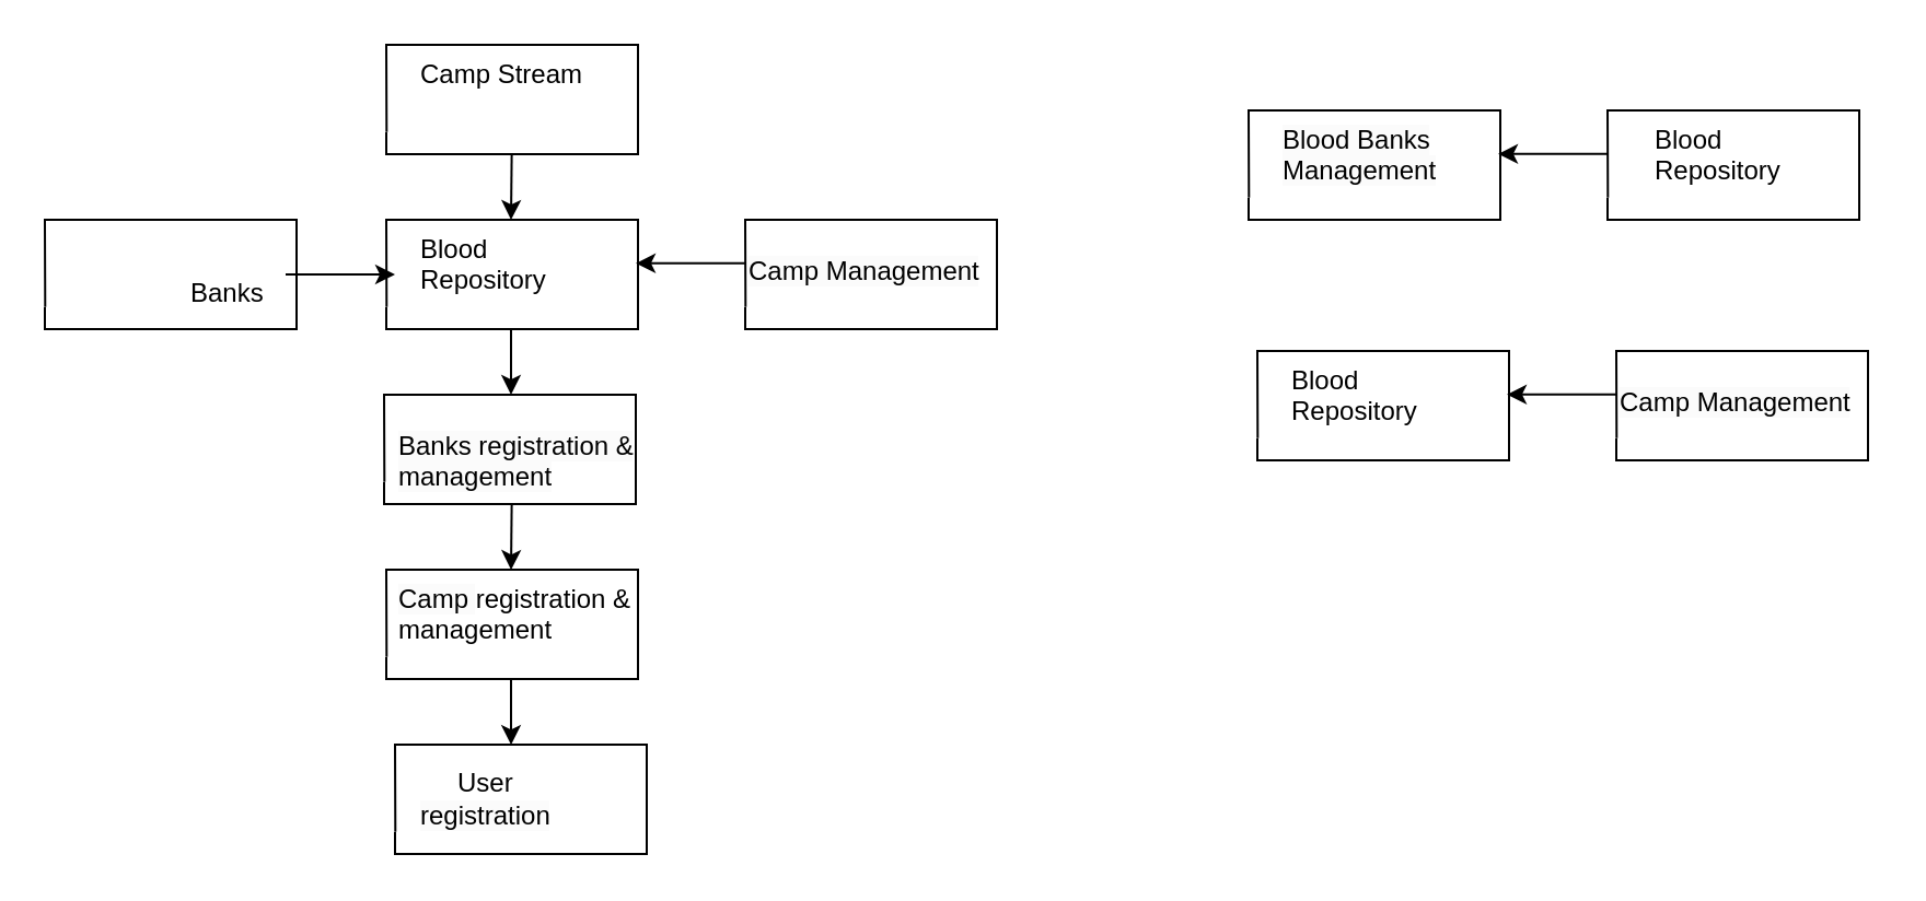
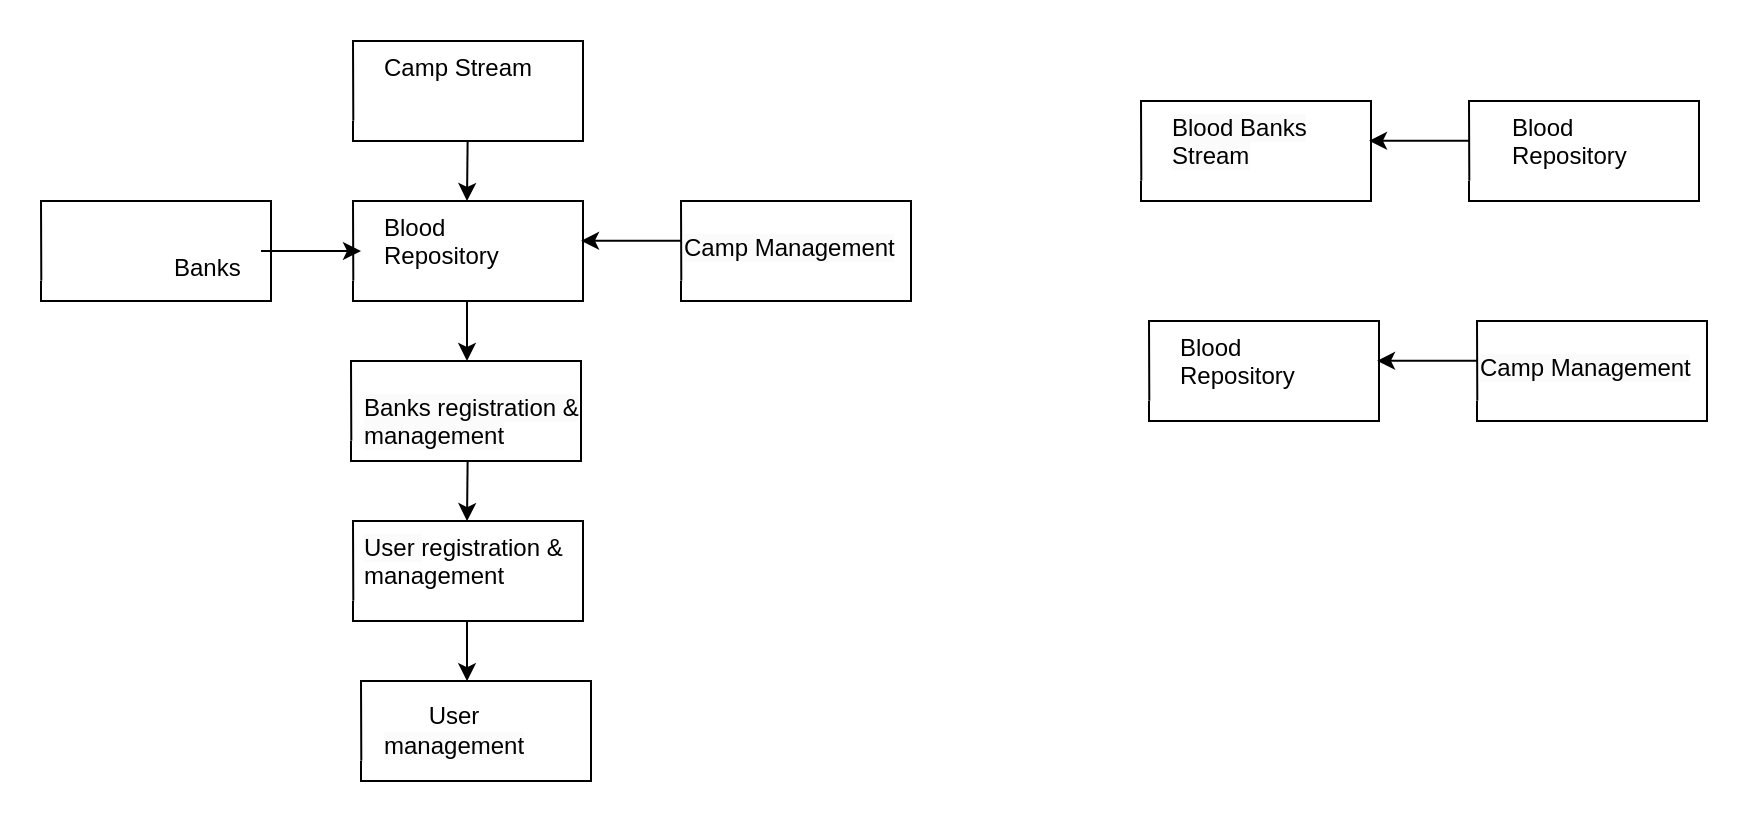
- <mxCell id="25" value="&lt;span style=&quot;color: rgb(0, 0, 0); font-family: Helvetica; font-size: 12px; font-style: normal; font-variant-ligatures: normal; font-variant-caps: normal; font-weight: 400; letter-spacing: normal; orphans: 2; text-align: left; text-indent: 0px; text-transform: none; widows: 2; word-spacing: 0px; -webkit-text-stroke-width: 0px; background-color: rgb(251, 251, 251); text-decoration-thickness: initial; text-decoration-style: initial; text-decoration-color: initial; float: none; display: inline !important;&quot;&gt;Blood Banks&lt;br&gt;Management&lt;/span&gt;" style="text;whiteSpace=wrap;html=1;" vertex="1" parent="1"><mxGeometry x="584" y="50" width="120" height="40" as="geometry" /></mxCell>
+ <mxCell id="25" value="&lt;span style=&quot;color: rgb(0, 0, 0); font-family: Helvetica; font-size: 12px; font-style: normal; font-variant-ligatures: normal; font-variant-caps: normal; font-weight: 400; letter-spacing: normal; orphans: 2; text-align: left; text-indent: 0px; text-transform: none; widows: 2; word-spacing: 0px; -webkit-text-stroke-width: 0px; background-color: rgb(251, 251, 251); text-decoration-thickness: initial; text-decoration-style: initial; text-decoration-color: initial; float: none; display: inline !important;&quot;&gt;Blood Banks&lt;br&gt;Stream&lt;/span&gt;" style="text;whiteSpace=wrap;html=1;" vertex="1" parent="1"><mxGeometry x="584" y="50" width="120" height="40" as="geometry" /></mxCell>
- <mxCell id="14" value="&lt;span style=&quot;color: rgb(0, 0, 0); font-family: Helvetica; font-size: 12px; font-style: normal; font-variant-ligatures: normal; font-variant-caps: normal; font-weight: 400; letter-spacing: normal; orphans: 2; text-align: left; text-indent: 0px; text-transform: none; widows: 2; word-spacing: 0px; -webkit-text-stroke-width: 0px; background-color: rgb(251, 251, 251); text-decoration-thickness: initial; text-decoration-style: initial; text-decoration-color: initial; float: none; display: inline !important;&quot;&gt;Camp&amp;nbsp;&lt;/span&gt;registration &amp;amp;&lt;br style=&quot;border-color: var(--border-color);&quot;&gt;management" style="text;whiteSpace=wrap;html=1;" parent="1" vertex="1"><mxGeometry x="180" y="260" width="120" height="40" as="geometry" /></mxCell>
+ <mxCell id="14" value="&lt;span style=&quot;color: rgb(0, 0, 0); font-family: Helvetica; font-size: 12px; font-style: normal; font-variant-ligatures: normal; font-variant-caps: normal; font-weight: 400; letter-spacing: normal; orphans: 2; text-align: left; text-indent: 0px; text-transform: none; widows: 2; word-spacing: 0px; -webkit-text-stroke-width: 0px; background-color: rgb(251, 251, 251); text-decoration-thickness: initial; text-decoration-style: initial; text-decoration-color: initial; float: none; display: inline !important;&quot;&gt;User&amp;nbsp;&lt;/span&gt;registration &amp;amp;&lt;br style=&quot;border-color: var(--border-color);&quot;&gt;management" style="text;whiteSpace=wrap;html=1;" parent="1" vertex="1"><mxGeometry x="180" y="260" width="120" height="40" as="geometry" /></mxCell>
- <mxCell id="15" value="&lt;span style=&quot;color: rgb(0, 0, 0); font-family: Helvetica; font-size: 12px; font-style: normal; font-variant-ligatures: normal; font-variant-caps: normal; font-weight: 400; letter-spacing: normal; orphans: 2; text-indent: 0px; text-transform: none; widows: 2; word-spacing: 0px; -webkit-text-stroke-width: 0px; background-color: rgb(251, 251, 251); text-decoration-thickness: initial; text-decoration-style: initial; text-decoration-color: initial; float: none; display: inline !important;&quot;&gt;&lt;br&gt;&lt;div style=&quot;text-align: center;&quot;&gt;User&lt;/div&gt;&lt;/span&gt;&lt;span style=&quot;color: rgb(0, 0, 0); font-family: Helvetica; font-size: 12px; font-style: normal; font-variant-ligatures: normal; font-variant-caps: normal; font-weight: 400; letter-spacing: normal; orphans: 2; text-align: left; text-indent: 0px; text-transform: none; widows: 2; word-spacing: 0px; -webkit-text-stroke-width: 0px; background-color: rgb(251, 251, 251); text-decoration-thickness: initial; text-decoration-style: initial; text-decoration-color: initial; float: none; display: inline !important;&quot;&gt;registration&lt;/span&gt;" style="text;whiteSpace=wrap;html=1;" parent="1" vertex="1"><mxGeometry x="190" y="330" width="100" height="50" as="geometry" /></mxCell>
+ <mxCell id="15" value="&lt;span style=&quot;color: rgb(0, 0, 0); font-family: Helvetica; font-size: 12px; font-style: normal; font-variant-ligatures: normal; font-variant-caps: normal; font-weight: 400; letter-spacing: normal; orphans: 2; text-indent: 0px; text-transform: none; widows: 2; word-spacing: 0px; -webkit-text-stroke-width: 0px; background-color: rgb(251, 251, 251); text-decoration-thickness: initial; text-decoration-style: initial; text-decoration-color: initial; float: none; display: inline !important;&quot;&gt;&lt;br&gt;&lt;div style=&quot;text-align: center;&quot;&gt;User&lt;/div&gt;&lt;/span&gt;&lt;span style=&quot;color: rgb(0, 0, 0); font-family: Helvetica; font-size: 12px; font-style: normal; font-variant-ligatures: normal; font-variant-caps: normal; font-weight: 400; letter-spacing: normal; orphans: 2; text-align: left; text-indent: 0px; text-transform: none; widows: 2; word-spacing: 0px; -webkit-text-stroke-width: 0px; background-color: rgb(251, 251, 251); text-decoration-thickness: initial; text-decoration-style: initial; text-decoration-color: initial; float: none; display: inline !important;&quot;&gt;management&lt;/span&gt;" style="text;whiteSpace=wrap;html=1;" parent="1" vertex="1"><mxGeometry x="190" y="330" width="100" height="50" as="geometry" /></mxCell>
